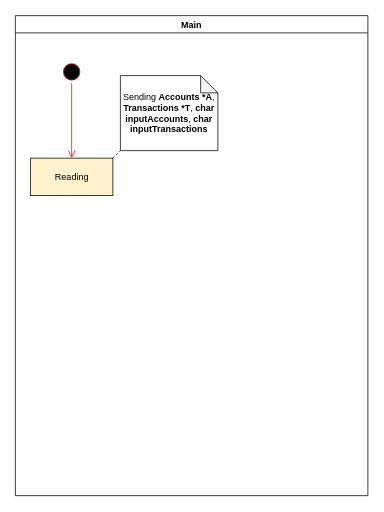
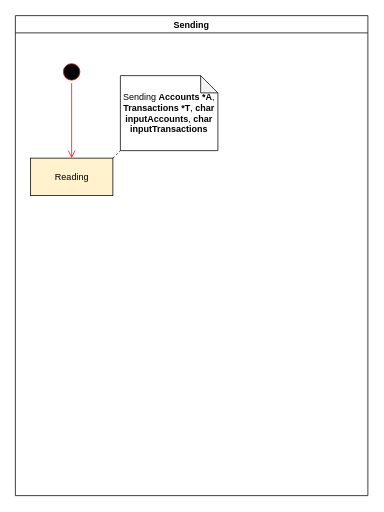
- <mxCell id="3" value="Main" style="swimlane;" vertex="1" parent="1"><mxGeometry x="20" y="20" width="470" height="640" as="geometry" /></mxCell>
+ <mxCell id="3" value="Sending" style="swimlane;" vertex="1" parent="1"><mxGeometry x="20" y="20" width="470" height="640" as="geometry" /></mxCell>
